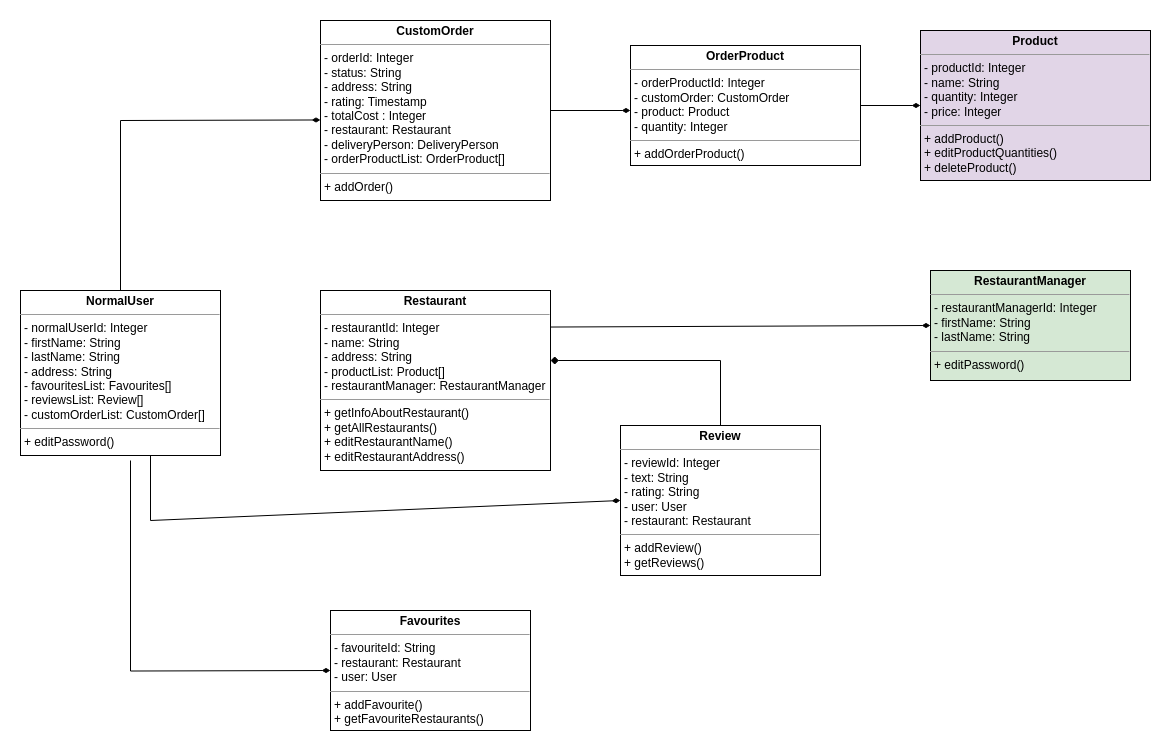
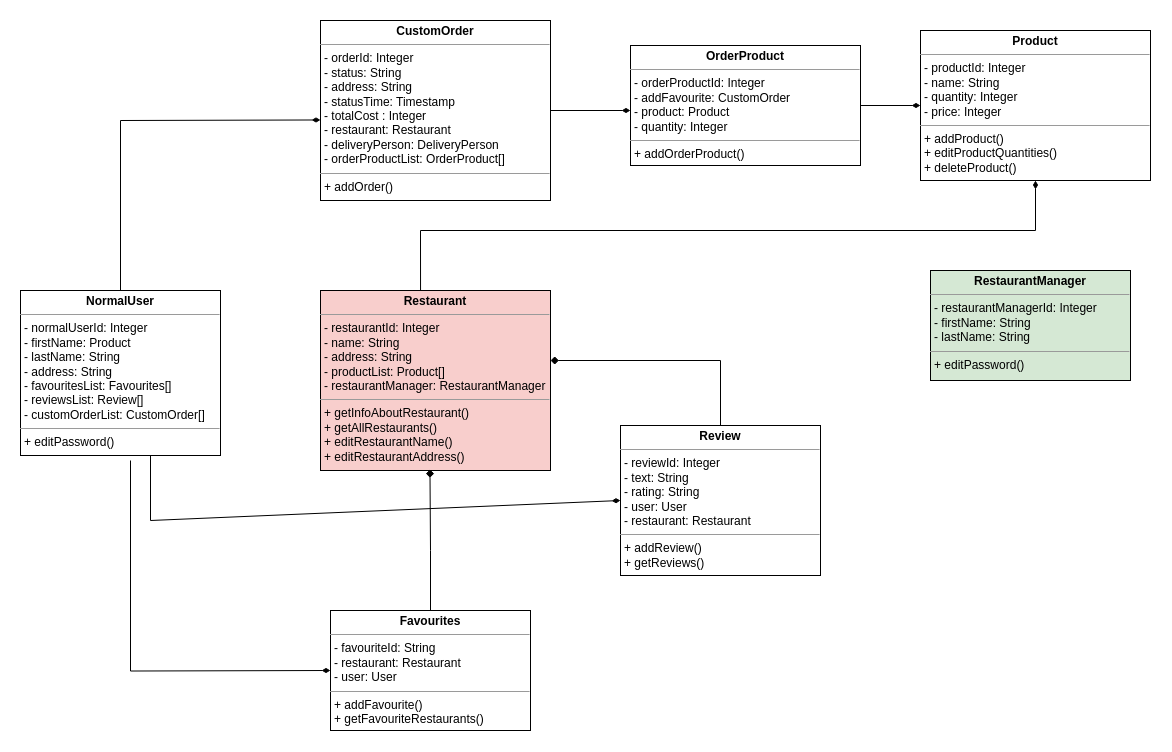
- <mxCell id="9" value="&lt;p style=&quot;margin:0px;margin-top:4px;text-align:center;&quot;&gt;&lt;b&gt;OrderProduct&lt;/b&gt;&lt;/p&gt;&lt;hr size=&quot;1&quot;&gt;&lt;p style=&quot;margin:0px;margin-left:4px;&quot;&gt;- orderProductId: Integer&lt;/p&gt;&lt;p style=&quot;margin:0px;margin-left:4px;&quot;&gt;- customOrder: CustomOrder&lt;br&gt;&lt;/p&gt;&lt;p style=&quot;margin:0px;margin-left:4px;&quot;&gt;- product: Product&lt;/p&gt;&lt;p style=&quot;margin:0px;margin-left:4px;&quot;&gt;- quantity: Integer&lt;/p&gt;&lt;hr size=&quot;1&quot;&gt;&lt;p style=&quot;margin:0px;margin-left:4px;&quot;&gt;+ addOrderProduct()&lt;/p&gt;&lt;p style=&quot;margin:0px;margin-left:4px;&quot;&gt;&lt;br&gt;&lt;/p&gt;" style="verticalAlign=top;align=left;overflow=fill;fontSize=12;fontFamily=Helvetica;html=1;" parent="1" vertex="1"><mxGeometry x="630" y="45" width="230" height="120" as="geometry" /></mxCell>
+ <mxCell id="9" value="&lt;p style=&quot;margin:0px;margin-top:4px;text-align:center;&quot;&gt;&lt;b&gt;OrderProduct&lt;/b&gt;&lt;/p&gt;&lt;hr size=&quot;1&quot;&gt;&lt;p style=&quot;margin:0px;margin-left:4px;&quot;&gt;- orderProductId: Integer&lt;/p&gt;&lt;p style=&quot;margin:0px;margin-left:4px;&quot;&gt;- addFavourite: CustomOrder&lt;br&gt;&lt;/p&gt;&lt;p style=&quot;margin:0px;margin-left:4px;&quot;&gt;- product: Product&lt;/p&gt;&lt;p style=&quot;margin:0px;margin-left:4px;&quot;&gt;- quantity: Integer&lt;/p&gt;&lt;hr size=&quot;1&quot;&gt;&lt;p style=&quot;margin:0px;margin-left:4px;&quot;&gt;+ addOrderProduct()&lt;/p&gt;&lt;p style=&quot;margin:0px;margin-left:4px;&quot;&gt;&lt;br&gt;&lt;/p&gt;" style="verticalAlign=top;align=left;overflow=fill;fontSize=12;fontFamily=Helvetica;html=1;" parent="1" vertex="1"><mxGeometry x="630" y="45" width="230" height="120" as="geometry" /></mxCell>
- <mxCell id="8" value="&lt;p style=&quot;margin:0px;margin-top:4px;text-align:center;&quot;&gt;&lt;b&gt;CustomOrder&lt;/b&gt;&lt;/p&gt;&lt;hr size=&quot;1&quot;&gt;&lt;p style=&quot;margin:0px;margin-left:4px;&quot;&gt;- orderId: Integer&lt;/p&gt;&lt;p style=&quot;margin:0px;margin-left:4px;&quot;&gt;- status: String&lt;/p&gt;&lt;p style=&quot;margin:0px;margin-left:4px;&quot;&gt;- address: String&lt;/p&gt;&lt;p style=&quot;margin:0px;margin-left:4px;&quot;&gt;- rating: Timestamp&lt;/p&gt;&lt;p style=&quot;margin:0px;margin-left:4px;&quot;&gt;- totalCost : Integer&lt;/p&gt;&lt;p style=&quot;margin:0px;margin-left:4px;&quot;&gt;- restaurant: Restaurant&lt;/p&gt;&lt;p style=&quot;margin:0px;margin-left:4px;&quot;&gt;- deliveryPerson: DeliveryPerson&lt;/p&gt;&lt;p style=&quot;margin:0px;margin-left:4px;&quot;&gt;- orderProductList: OrderProduct[]&lt;/p&gt;&lt;hr size=&quot;1&quot;&gt;&lt;p style=&quot;margin:0px;margin-left:4px;&quot;&gt;+ addOrder()&lt;br&gt;&lt;/p&gt;&lt;p style=&quot;margin:0px;margin-left:4px;&quot;&gt;&lt;br&gt;&lt;/p&gt;" style="verticalAlign=top;align=left;overflow=fill;fontSize=12;fontFamily=Helvetica;html=1;" parent="1" vertex="1"><mxGeometry x="320" y="20" width="230" height="180" as="geometry" /></mxCell>
+ <mxCell id="8" value="&lt;p style=&quot;margin:0px;margin-top:4px;text-align:center;&quot;&gt;&lt;b&gt;CustomOrder&lt;/b&gt;&lt;/p&gt;&lt;hr size=&quot;1&quot;&gt;&lt;p style=&quot;margin:0px;margin-left:4px;&quot;&gt;- orderId: Integer&lt;/p&gt;&lt;p style=&quot;margin:0px;margin-left:4px;&quot;&gt;- status: String&lt;/p&gt;&lt;p style=&quot;margin:0px;margin-left:4px;&quot;&gt;- address: String&lt;/p&gt;&lt;p style=&quot;margin:0px;margin-left:4px;&quot;&gt;- statusTime: Timestamp&lt;/p&gt;&lt;p style=&quot;margin:0px;margin-left:4px;&quot;&gt;- totalCost : Integer&lt;/p&gt;&lt;p style=&quot;margin:0px;margin-left:4px;&quot;&gt;- restaurant: Restaurant&lt;/p&gt;&lt;p style=&quot;margin:0px;margin-left:4px;&quot;&gt;- deliveryPerson: DeliveryPerson&lt;/p&gt;&lt;p style=&quot;margin:0px;margin-left:4px;&quot;&gt;- orderProductList: OrderProduct[]&lt;/p&gt;&lt;hr size=&quot;1&quot;&gt;&lt;p style=&quot;margin:0px;margin-left:4px;&quot;&gt;+ addOrder()&lt;br&gt;&lt;/p&gt;&lt;p style=&quot;margin:0px;margin-left:4px;&quot;&gt;&lt;br&gt;&lt;/p&gt;" style="verticalAlign=top;align=left;overflow=fill;fontSize=12;fontFamily=Helvetica;html=1;" parent="1" vertex="1"><mxGeometry x="320" y="20" width="230" height="180" as="geometry" /></mxCell>
- <mxCell id="7" value="&lt;p style=&quot;margin:0px;margin-top:4px;text-align:center;&quot;&gt;&lt;b&gt;Product&lt;/b&gt;&lt;/p&gt;&lt;hr size=&quot;1&quot;&gt;&lt;p style=&quot;margin:0px;margin-left:4px;&quot;&gt;- productId: Integer&lt;/p&gt;&lt;p style=&quot;margin:0px;margin-left:4px;&quot;&gt;- name: String&lt;/p&gt;&lt;p style=&quot;margin:0px;margin-left:4px;&quot;&gt;- quantity: Integer&lt;/p&gt;&lt;p style=&quot;margin:0px;margin-left:4px;&quot;&gt;- price: Integer&lt;/p&gt;&lt;hr size=&quot;1&quot;&gt;&lt;p style=&quot;margin:0px;margin-left:4px;&quot;&gt;+ addProduct()&lt;br&gt;&lt;/p&gt;&lt;p style=&quot;margin:0px;margin-left:4px;&quot;&gt;+ editProductQuantities()&lt;/p&gt;&lt;p style=&quot;margin:0px;margin-left:4px;&quot;&gt;+ deleteProduct()&lt;/p&gt;" style="verticalAlign=top;align=left;overflow=fill;fontSize=12;fontFamily=Helvetica;html=1;fillColor=#e1d5e7;" parent="1" vertex="1"><mxGeometry x="920" y="30" width="230" height="150" as="geometry" /></mxCell>
+ <mxCell id="7" value="&lt;p style=&quot;margin:0px;margin-top:4px;text-align:center;&quot;&gt;&lt;b&gt;Product&lt;/b&gt;&lt;/p&gt;&lt;hr size=&quot;1&quot;&gt;&lt;p style=&quot;margin:0px;margin-left:4px;&quot;&gt;- productId: Integer&lt;/p&gt;&lt;p style=&quot;margin:0px;margin-left:4px;&quot;&gt;- name: String&lt;/p&gt;&lt;p style=&quot;margin:0px;margin-left:4px;&quot;&gt;- quantity: Integer&lt;/p&gt;&lt;p style=&quot;margin:0px;margin-left:4px;&quot;&gt;- price: Integer&lt;/p&gt;&lt;hr size=&quot;1&quot;&gt;&lt;p style=&quot;margin:0px;margin-left:4px;&quot;&gt;+ addProduct()&lt;br&gt;&lt;/p&gt;&lt;p style=&quot;margin:0px;margin-left:4px;&quot;&gt;+ editProductQuantities()&lt;/p&gt;&lt;p style=&quot;margin:0px;margin-left:4px;&quot;&gt;+ deleteProduct()&lt;/p&gt;" style="verticalAlign=top;align=left;overflow=fill;fontSize=12;fontFamily=Helvetica;html=1;" parent="1" vertex="1"><mxGeometry x="920" y="30" width="230" height="150" as="geometry" /></mxCell>
+ <mxCell id="18" value="" style="html=1;verticalAlign=bottom;endArrow=diamondThin;rounded=0;endFill=1;entryX=0.5;entryY=1;entryDx=0;entryDy=0;exitX=0.435;exitY=0;exitDx=0;exitDy=0;exitPerimeter=0;" parent="1" source="5" target="7" edge="1"><mxGeometry x="-0.338" width="80" relative="1" as="geometry"><mxPoint x="420" y="260" as="sourcePoint" /><mxPoint x="800" y="260.37" as="targetPoint" /><Array as="points"><mxPoint x="420" y="230" /><mxPoint x="1035" y="230" /></Array><mxPoint as="offset" /></mxGeometry></mxCell>
- <mxCell id="17" value="" style="html=1;verticalAlign=bottom;endArrow=diamondThin;rounded=0;endFill=1;entryX=0;entryY=0.5;entryDx=0;entryDy=0;exitX=1;exitY=0.203;exitDx=0;exitDy=0;exitPerimeter=0;" parent="1" source="5" target="6" edge="1"><mxGeometry x="-0.338" width="80" relative="1" as="geometry"><mxPoint x="540" y="325" as="sourcePoint" /><mxPoint x="610" y="330" as="targetPoint" /><Array as="points" /><mxPoint as="offset" /></mxGeometry></mxCell>
- <mxCell id="2" value="&lt;p style=&quot;margin:0px;margin-top:4px;text-align:center;&quot;&gt;&lt;b&gt;NormalUser&lt;/b&gt;&lt;/p&gt;&lt;hr size=&quot;1&quot;&gt;&lt;p style=&quot;margin:0px;margin-left:4px;&quot;&gt;- normalUserId: Integer&lt;/p&gt;&lt;p style=&quot;margin:0px;margin-left:4px;&quot;&gt;- firstName: String&lt;/p&gt;&lt;p style=&quot;margin:0px;margin-left:4px;&quot;&gt;- lastName: String&lt;/p&gt;&lt;p style=&quot;margin:0px;margin-left:4px;&quot;&gt;- address: String&lt;/p&gt;&lt;p style=&quot;margin:0px;margin-left:4px;&quot;&gt;- favouritesList: Favourites[]&lt;/p&gt;&lt;p style=&quot;margin:0px;margin-left:4px;&quot;&gt;- reviewsList: Review[]&lt;/p&gt;&lt;p style=&quot;margin:0px;margin-left:4px;&quot;&gt;- customOrderList: CustomOrder[]&lt;/p&gt;&lt;hr size=&quot;1&quot;&gt;&lt;p style=&quot;margin:0px;margin-left:4px;&quot;&gt;+ editPassword()&lt;/p&gt;&lt;p style=&quot;margin:0px;margin-left:4px;&quot;&gt;&lt;br&gt;&lt;/p&gt;&lt;p style=&quot;margin:0px;margin-left:4px;&quot;&gt;&lt;br&gt;&lt;/p&gt;" style="verticalAlign=top;align=left;overflow=fill;fontSize=12;fontFamily=Helvetica;html=1;" parent="1" vertex="1"><mxGeometry x="20" y="290" width="200" height="165" as="geometry" /></mxCell>
+ <mxCell id="2" value="&lt;p style=&quot;margin:0px;margin-top:4px;text-align:center;&quot;&gt;&lt;b&gt;NormalUser&lt;/b&gt;&lt;/p&gt;&lt;hr size=&quot;1&quot;&gt;&lt;p style=&quot;margin:0px;margin-left:4px;&quot;&gt;- normalUserId: Integer&lt;/p&gt;&lt;p style=&quot;margin:0px;margin-left:4px;&quot;&gt;- firstName: Product&lt;/p&gt;&lt;p style=&quot;margin:0px;margin-left:4px;&quot;&gt;- lastName: String&lt;/p&gt;&lt;p style=&quot;margin:0px;margin-left:4px;&quot;&gt;- address: String&lt;/p&gt;&lt;p style=&quot;margin:0px;margin-left:4px;&quot;&gt;- favouritesList: Favourites[]&lt;/p&gt;&lt;p style=&quot;margin:0px;margin-left:4px;&quot;&gt;- reviewsList: Review[]&lt;/p&gt;&lt;p style=&quot;margin:0px;margin-left:4px;&quot;&gt;- customOrderList: CustomOrder[]&lt;/p&gt;&lt;hr size=&quot;1&quot;&gt;&lt;p style=&quot;margin:0px;margin-left:4px;&quot;&gt;+ editPassword()&lt;/p&gt;&lt;p style=&quot;margin:0px;margin-left:4px;&quot;&gt;&lt;br&gt;&lt;/p&gt;&lt;p style=&quot;margin:0px;margin-left:4px;&quot;&gt;&lt;br&gt;&lt;/p&gt;" style="verticalAlign=top;align=left;overflow=fill;fontSize=12;fontFamily=Helvetica;html=1;" parent="1" vertex="1"><mxGeometry x="20" y="290" width="200" height="165" as="geometry" /></mxCell>
- <mxCell id="5" value="&lt;p style=&quot;margin:0px;margin-top:4px;text-align:center;&quot;&gt;&lt;b&gt;Restaurant&lt;/b&gt;&lt;/p&gt;&lt;hr size=&quot;1&quot;&gt;&lt;p style=&quot;margin:0px;margin-left:4px;&quot;&gt;- restaurantId: Integer&lt;/p&gt;&lt;p style=&quot;margin:0px;margin-left:4px;&quot;&gt;- name: String&lt;/p&gt;&lt;p style=&quot;margin:0px;margin-left:4px;&quot;&gt;- address: String&lt;/p&gt;&lt;p style=&quot;margin:0px;margin-left:4px;&quot;&gt;- productList: Product[]&lt;br&gt;&lt;/p&gt;&lt;p style=&quot;margin:0px;margin-left:4px;&quot;&gt;- restaurantManager: RestaurantManager&lt;/p&gt;&lt;hr size=&quot;1&quot;&gt;&lt;p style=&quot;margin:0px;margin-left:4px;&quot;&gt;+ getInfoAboutRestaurant()&lt;br&gt;&lt;/p&gt;&lt;p style=&quot;margin:0px;margin-left:4px;&quot;&gt;+ getAllRestaurants()&lt;/p&gt;&lt;p style=&quot;margin:0px;margin-left:4px;&quot;&gt;+ editRestaurantName()&lt;/p&gt;&lt;p style=&quot;margin:0px;margin-left:4px;&quot;&gt;+ editRestaurantAddress()&lt;/p&gt;" style="verticalAlign=top;align=left;overflow=fill;fontSize=12;fontFamily=Helvetica;html=1;" parent="1" vertex="1"><mxGeometry x="320" y="290" width="230" height="180" as="geometry" /></mxCell>
+ <mxCell id="5" value="&lt;p style=&quot;margin:0px;margin-top:4px;text-align:center;&quot;&gt;&lt;b&gt;Restaurant&lt;/b&gt;&lt;/p&gt;&lt;hr size=&quot;1&quot;&gt;&lt;p style=&quot;margin:0px;margin-left:4px;&quot;&gt;- restaurantId: Integer&lt;/p&gt;&lt;p style=&quot;margin:0px;margin-left:4px;&quot;&gt;- name: String&lt;/p&gt;&lt;p style=&quot;margin:0px;margin-left:4px;&quot;&gt;- address: String&lt;/p&gt;&lt;p style=&quot;margin:0px;margin-left:4px;&quot;&gt;- productList: Product[]&lt;br&gt;&lt;/p&gt;&lt;p style=&quot;margin:0px;margin-left:4px;&quot;&gt;- restaurantManager: RestaurantManager&lt;/p&gt;&lt;hr size=&quot;1&quot;&gt;&lt;p style=&quot;margin:0px;margin-left:4px;&quot;&gt;+ getInfoAboutRestaurant()&lt;br&gt;&lt;/p&gt;&lt;p style=&quot;margin:0px;margin-left:4px;&quot;&gt;+ getAllRestaurants()&lt;/p&gt;&lt;p style=&quot;margin:0px;margin-left:4px;&quot;&gt;+ editRestaurantName()&lt;/p&gt;&lt;p style=&quot;margin:0px;margin-left:4px;&quot;&gt;+ editRestaurantAddress()&lt;/p&gt;" style="verticalAlign=top;align=left;overflow=fill;fontSize=12;fontFamily=Helvetica;html=1;fillColor=#f8cecc;" parent="1" vertex="1"><mxGeometry x="320" y="290" width="230" height="180" as="geometry" /></mxCell>
+ <mxCell id="13" value="" style="html=1;verticalAlign=bottom;endArrow=diamond;rounded=0;endFill=1;entryX=0.476;entryY=0.994;entryDx=0;entryDy=0;exitX=0.5;exitY=0;exitDx=0;exitDy=0;entryPerimeter=0;" parent="1" source="4" target="5" edge="1"><mxGeometry x="-0.338" width="80" relative="1" as="geometry"><mxPoint x="530" y="660" as="sourcePoint" /><mxPoint x="1100" y="580" as="targetPoint" /><Array as="points"><mxPoint x="430" y="550" /></Array><mxPoint as="offset" /></mxGeometry></mxCell>
